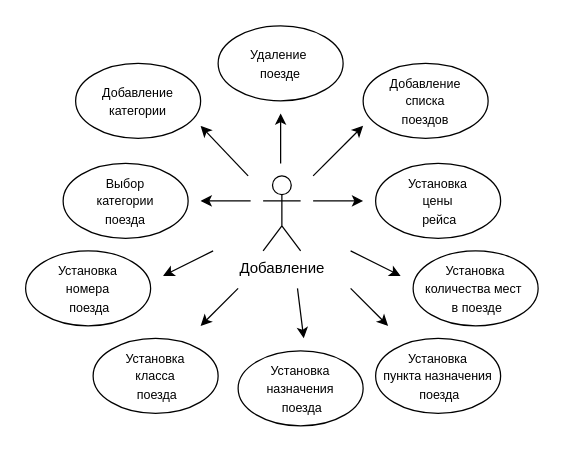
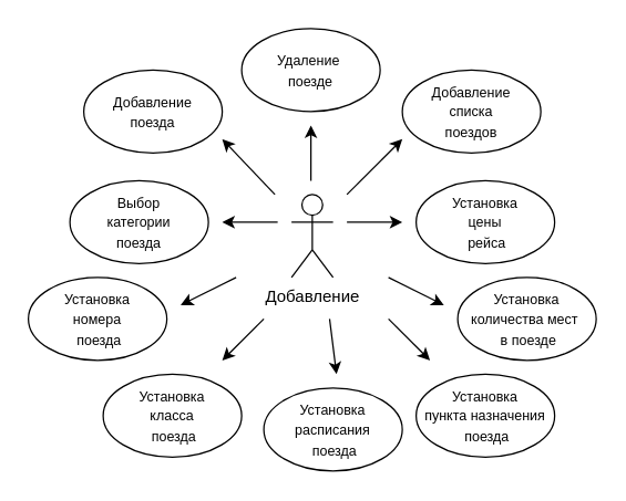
- <mxCell id="12" value="&lt;span style=&quot;font-size: 10px;&quot;&gt;Добавление&lt;br&gt;категории&lt;br&gt;&lt;/span&gt;" style="ellipse;whiteSpace=wrap;html=1;" parent="1" vertex="1"><mxGeometry x="60" y="50" width="100" height="60" as="geometry" /></mxCell>
+ <mxCell id="12" value="&lt;span style=&quot;font-size: 10px;&quot;&gt;Добавление&lt;br&gt;поезда&lt;br&gt;&lt;/span&gt;" style="ellipse;whiteSpace=wrap;html=1;" parent="1" vertex="1"><mxGeometry x="60" y="50" width="100" height="60" as="geometry" /></mxCell>
- <mxCell id="14" value="&lt;span style=&quot;font-size: 10px;&quot;&gt;Установка&lt;br&gt;назначения&lt;br&gt;&amp;nbsp;поезда&lt;/span&gt;" style="ellipse;whiteSpace=wrap;html=1;" parent="1" vertex="1"><mxGeometry x="190" y="280" width="100" height="60" as="geometry" /></mxCell>
+ <mxCell id="14" value="&lt;span style=&quot;font-size: 10px;&quot;&gt;Установка&lt;br&gt;расписания&lt;br&gt;&amp;nbsp;поезда&lt;/span&gt;" style="ellipse;whiteSpace=wrap;html=1;" parent="1" vertex="1"><mxGeometry x="190" y="280" width="100" height="60" as="geometry" /></mxCell>
